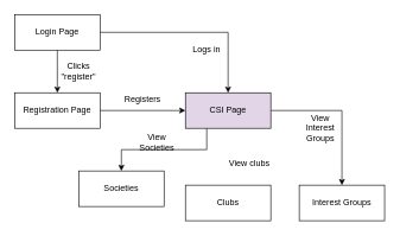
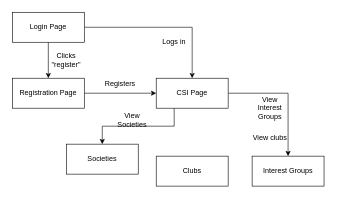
- <mxCell id="9" value="CSI Page" style="rounded=0;whiteSpace=wrap;html=1;fillColor=#e1d5e7;" vertex="1" parent="1"><mxGeometry x="260" y="130" width="120" height="50" as="geometry" /></mxCell>
+ <mxCell id="9" value="CSI Page" style="rounded=0;whiteSpace=wrap;html=1;" vertex="1" parent="1"><mxGeometry x="260" y="130" width="120" height="50" as="geometry" /></mxCell>
- <mxCell id="14" value="View clubs" style="text;html=1;strokeColor=none;fillColor=none;align=center;verticalAlign=middle;whiteSpace=wrap;rounded=0;fontSize=12;" vertex="1" parent="1"><mxGeometry x="320" y="210" width="60" height="40" as="geometry" /></mxCell>
+ <mxCell id="14" value="View clubs" style="text;html=1;strokeColor=none;fillColor=none;align=center;verticalAlign=middle;whiteSpace=wrap;rounded=0;fontSize=12;" vertex="1" parent="1"><mxGeometry x="420" y="210" width="60" height="40" as="geometry" /></mxCell>
